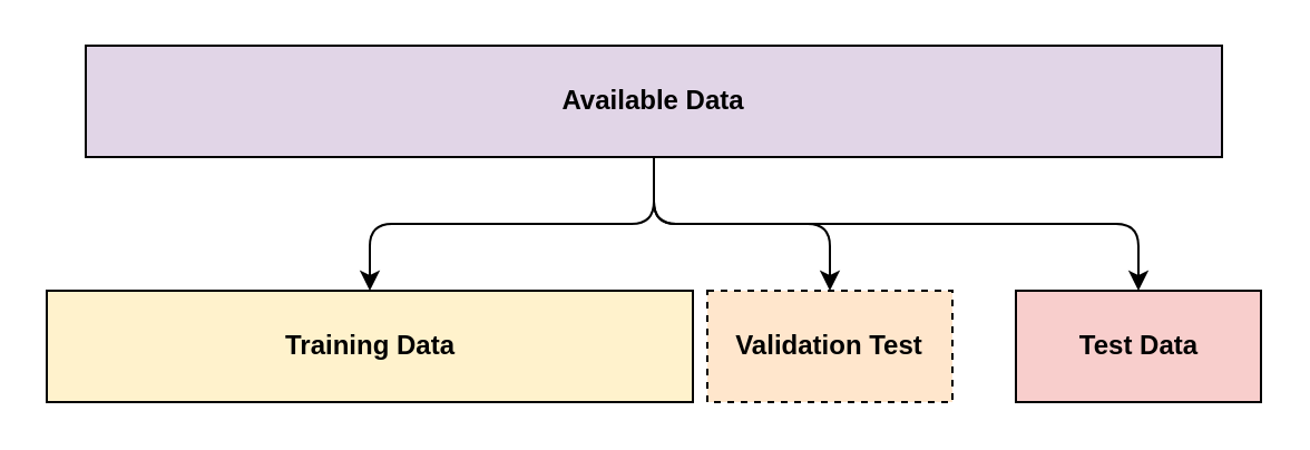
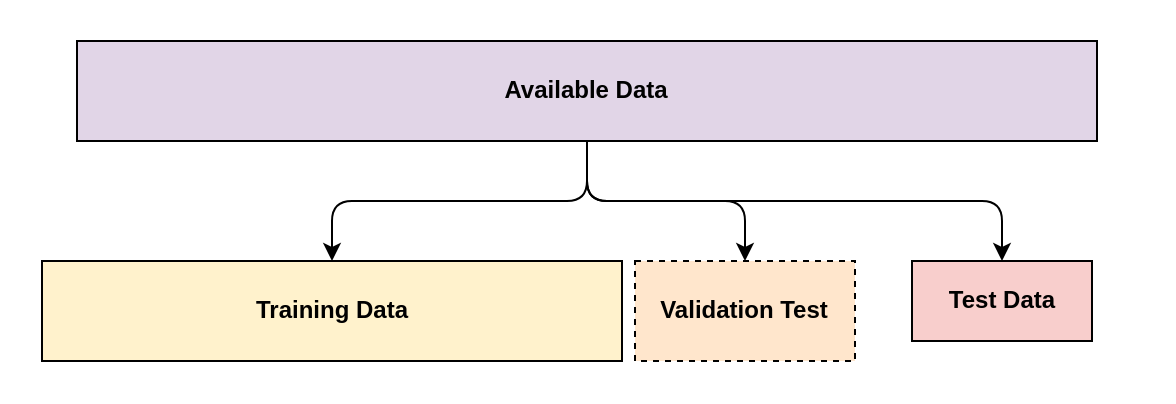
- <mxCell id="3" value="Test Data" style="rounded=0;whiteSpace=wrap;html=1;fillColor=#f8cecc;strokeColor=#000000;fontStyle=1" parent="1" vertex="1"><mxGeometry x="455.5" y="130" width="110" height="50" as="geometry" /></mxCell>
+ <mxCell id="3" value="Test Data" style="rounded=0;whiteSpace=wrap;html=1;fillColor=#f8cecc;strokeColor=#000000;fontStyle=1" parent="1" vertex="1"><mxGeometry x="455.5" y="130" width="90" height="40" as="geometry" /></mxCell>
